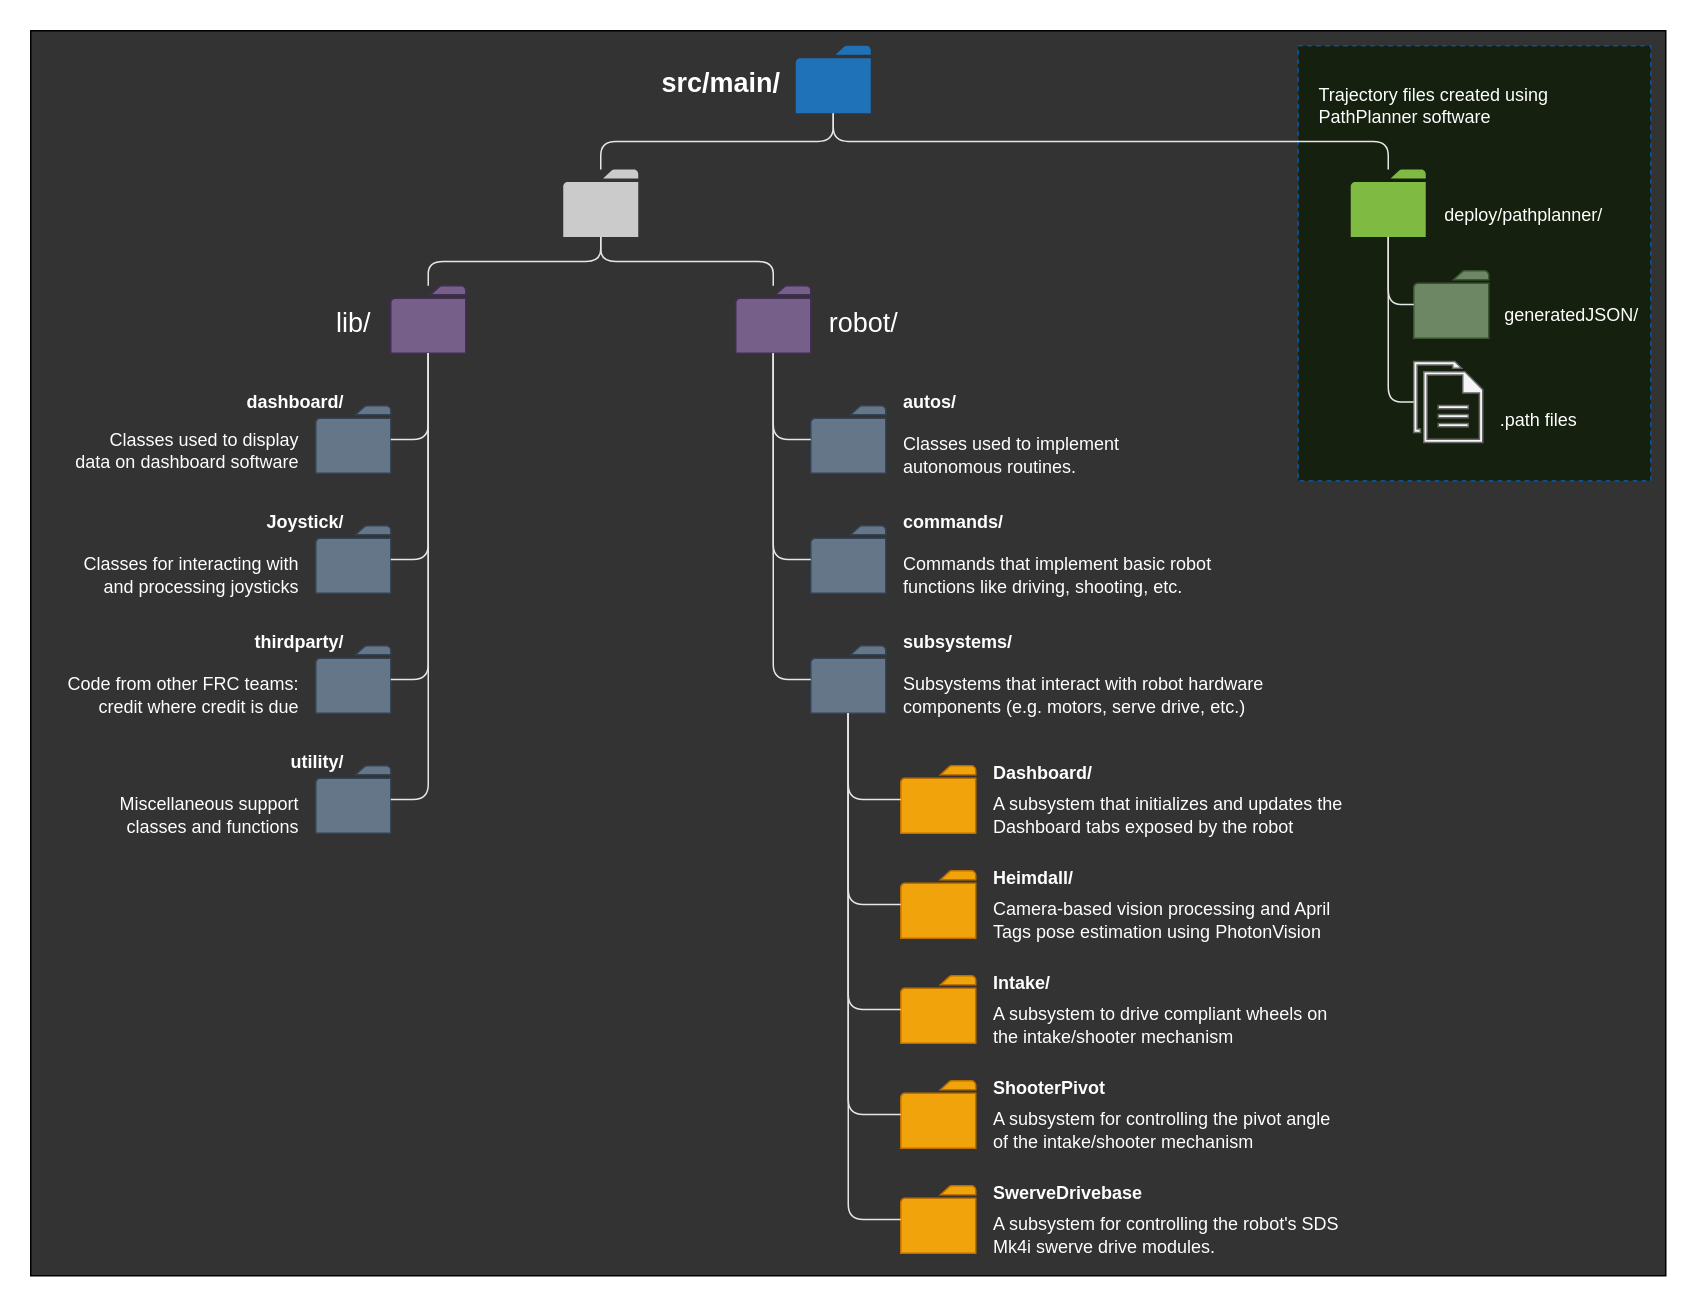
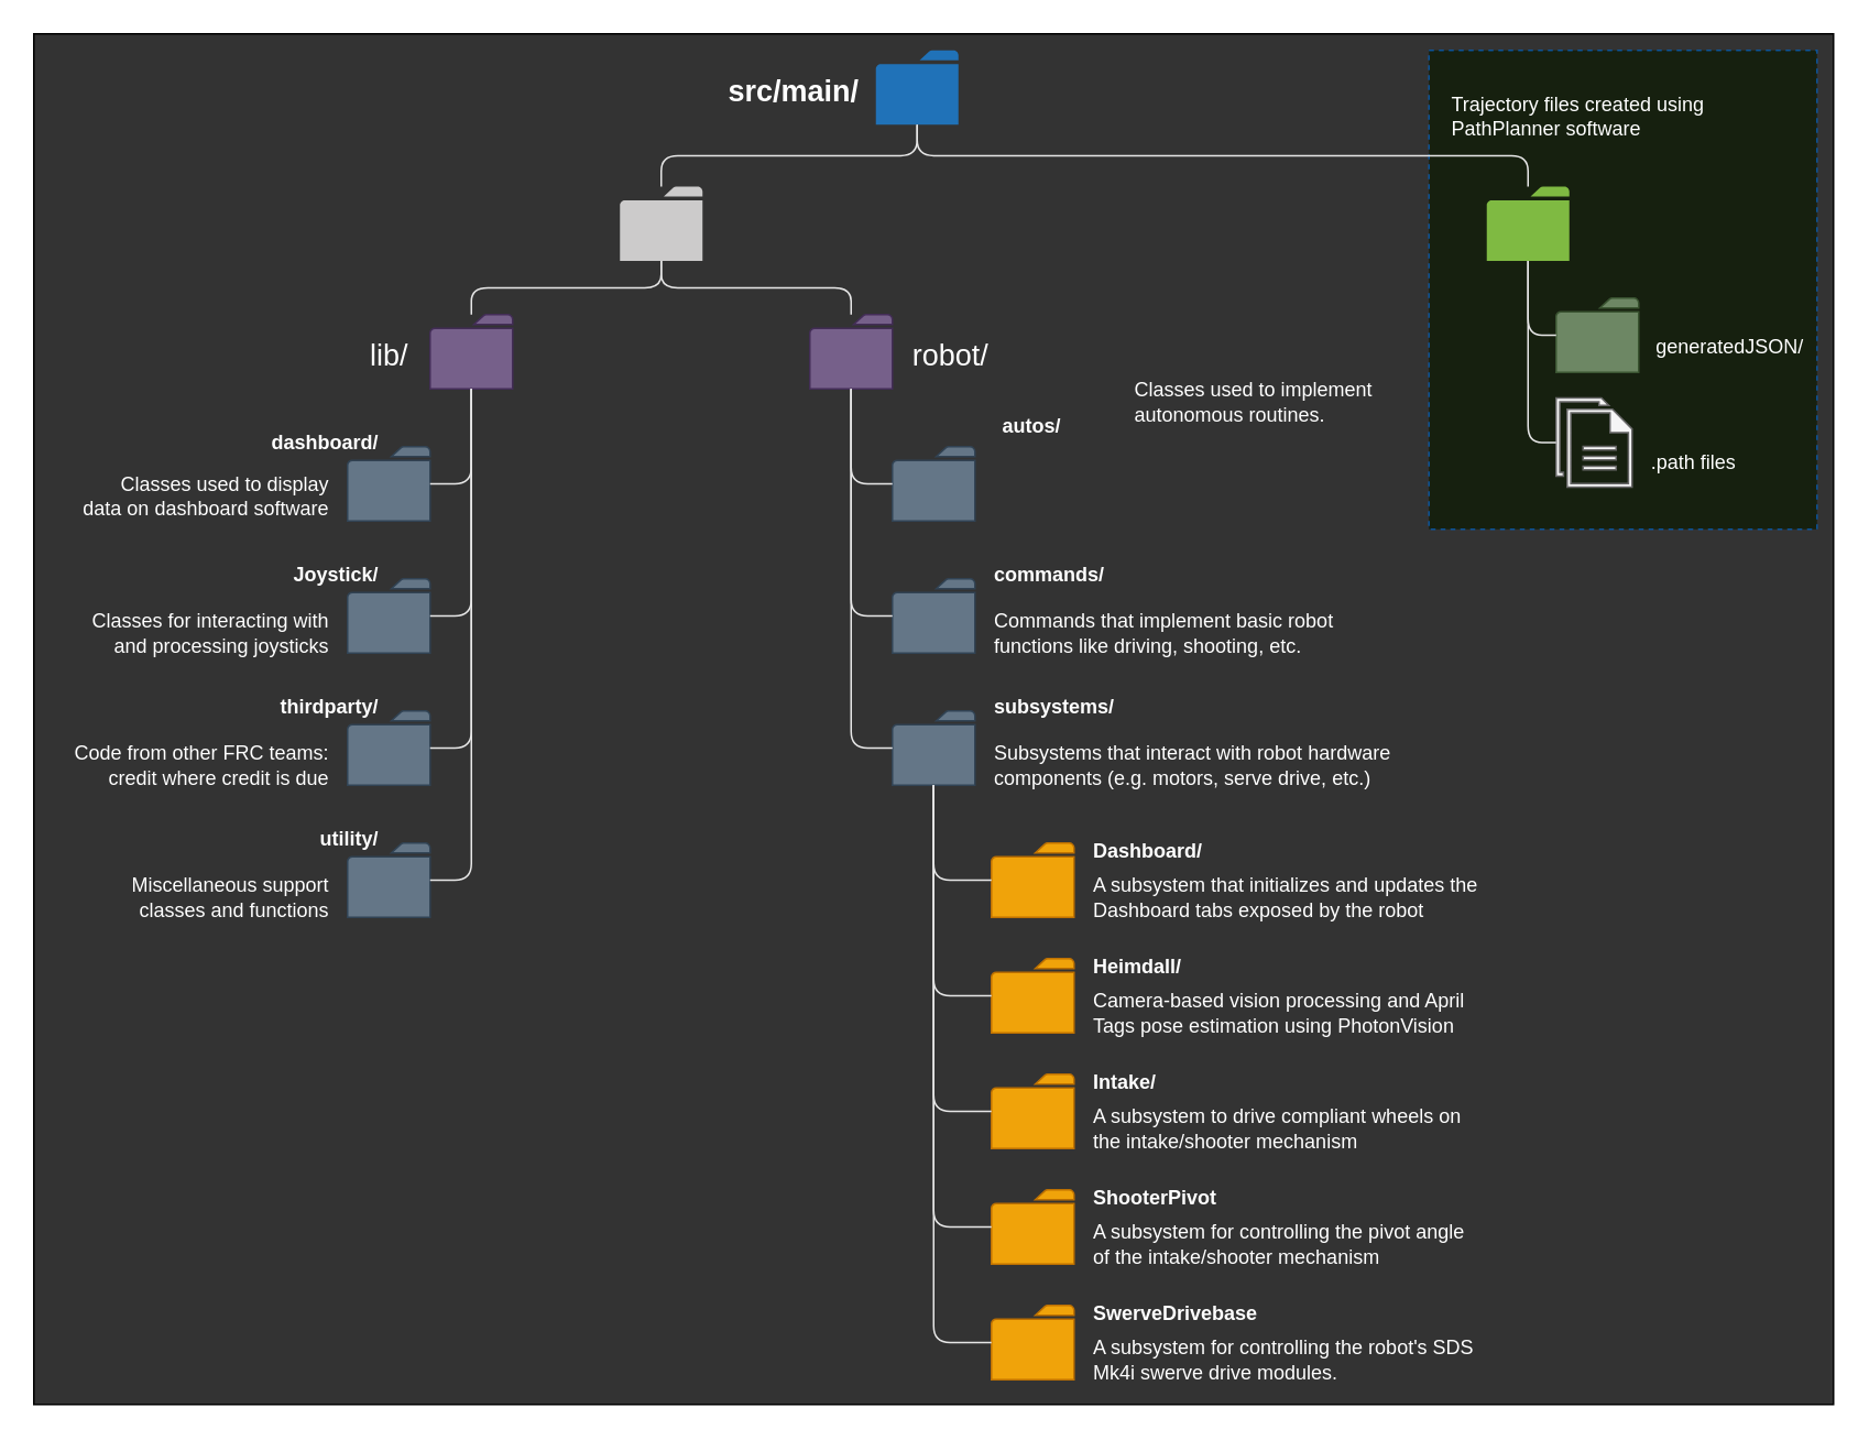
- <mxCell id="10" value="deploy/pathplanner/" style="text;html=1;align=center;verticalAlign=middle;resizable=0;points=[];autosize=1;strokeColor=none;fillColor=none;fontColor=#FFFFFF;" parent="3" vertex="1"><mxGeometry x="950" y="127.5" width="130" height="30" as="geometry" /></mxCell>
- <mxCell id="42" value="&lt;b&gt;autos/&lt;/b&gt;" style="text;html=1;align=left;verticalAlign=middle;resizable=0;points=[];autosize=1;strokeColor=none;fillColor=none;fontColor=#FFFFFF;" parent="3" vertex="1"><mxGeometry x="600" y="252.5" width="60" height="30" as="geometry" /></mxCell>
+ <mxCell id="42" value="&lt;b&gt;autos/&lt;/b&gt;" style="text;html=1;align=left;verticalAlign=middle;resizable=0;points=[];autosize=1;strokeColor=none;fillColor=none;fontColor=#FFFFFF;" parent="3" vertex="1"><mxGeometry x="605" y="242.5" width="60" height="30" as="geometry" /></mxCell>
- <mxCell id="43" value="&lt;div style=&quot;&quot;&gt;&lt;span style=&quot;background-color: initial;&quot;&gt;Classes used to implement&lt;br&gt;&lt;/span&gt;&lt;/div&gt;&lt;div style=&quot;&quot;&gt;&lt;span style=&quot;background-color: initial;&quot;&gt;autonomous routines.&lt;/span&gt;&lt;/div&gt;" style="text;html=1;align=left;verticalAlign=middle;resizable=0;points=[];autosize=1;strokeColor=none;fillColor=none;fontColor=#FFFFFF;" parent="3" vertex="1"><mxGeometry x="600" y="282.5" width="170" height="40" as="geometry" /></mxCell>
+ <mxCell id="43" value="&lt;div style=&quot;&quot;&gt;&lt;span style=&quot;background-color: initial;&quot;&gt;Classes used to implement&lt;br&gt;&lt;/span&gt;&lt;/div&gt;&lt;div style=&quot;&quot;&gt;&lt;span style=&quot;background-color: initial;&quot;&gt;autonomous routines.&lt;/span&gt;&lt;/div&gt;" style="text;html=1;align=left;verticalAlign=middle;resizable=0;points=[];autosize=1;strokeColor=none;fillColor=none;fontColor=#FFFFFF;" parent="3" vertex="1"><mxGeometry x="685" y="222.5" width="170" height="40" as="geometry" /></mxCell>
